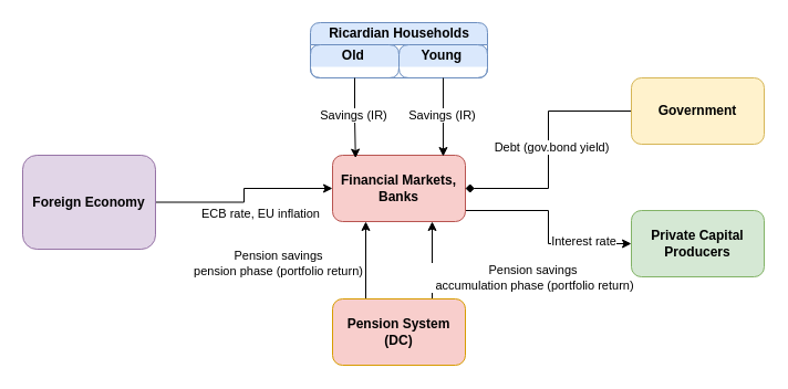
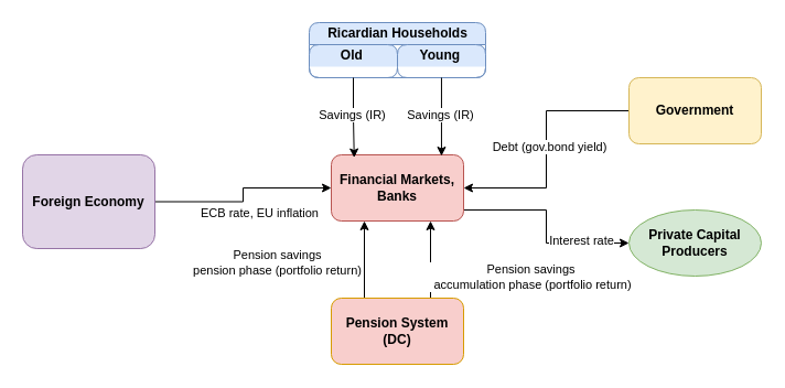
- <mxCell id="5" style="edgeStyle=orthogonalEdgeStyle;rounded=0;orthogonalLoop=1;jettySize=auto;html=1;entryX=1;entryY=0.5;entryDx=0;entryDy=0;endArrow=diamond;" edge="1" parent="1" source="7" target="4"><mxGeometry relative="1" as="geometry" /></mxCell>
+ <mxCell id="5" style="edgeStyle=orthogonalEdgeStyle;rounded=0;orthogonalLoop=1;jettySize=auto;html=1;entryX=1;entryY=0.5;entryDx=0;entryDy=0;" edge="1" parent="1" source="7" target="4"><mxGeometry relative="1" as="geometry" /></mxCell>
- <mxCell id="23" value="Private Capital Producers" style="rounded=1;whiteSpace=wrap;html=1;fillColor=#d5e8d4;strokeColor=#82b366;fontStyle=1" vertex="1" parent="1"><mxGeometry x="570" y="190" width="120" height="60" as="geometry" /></mxCell>
+ <mxCell id="23" value="Private Capital Producers" style="ellipse;whiteSpace=wrap;html=1;fillColor=#d5e8d4;strokeColor=#82b366;fontStyle=1;" vertex="1" parent="1"><mxGeometry x="570" y="190" width="120" height="60" as="geometry" /></mxCell>
